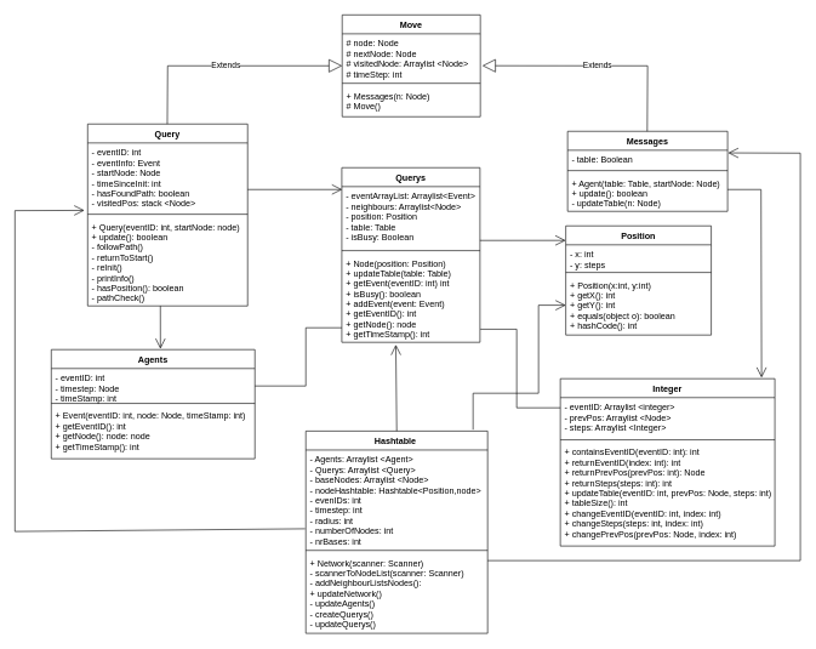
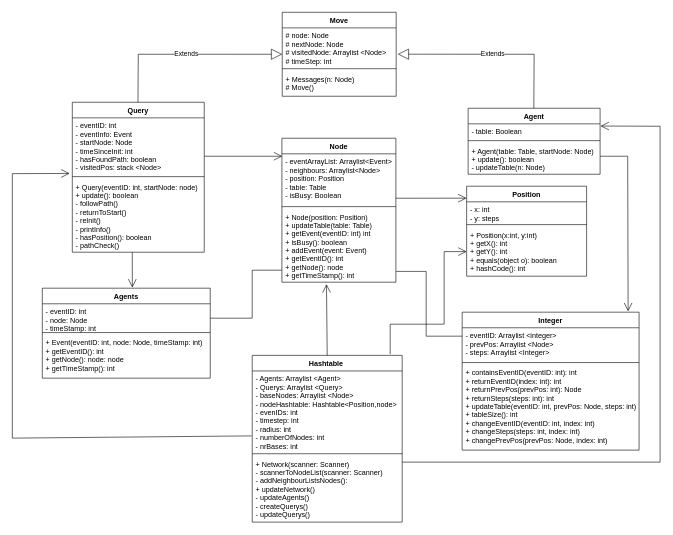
- <mxCell id="10" value="Messages" style="swimlane;fontStyle=1;align=center;verticalAlign=top;childLayout=stackLayout;horizontal=1;startSize=26;horizontalStack=0;resizeParent=1;resizeParentMax=0;resizeLast=0;collapsible=1;marginBottom=0;" parent="1" vertex="1"><mxGeometry x="780" y="180" width="220" height="110" as="geometry" /></mxCell>
+ <mxCell id="10" value="Agent" style="swimlane;fontStyle=1;align=center;verticalAlign=top;childLayout=stackLayout;horizontal=1;startSize=26;horizontalStack=0;resizeParent=1;resizeParentMax=0;resizeLast=0;collapsible=1;marginBottom=0;" parent="1" vertex="1"><mxGeometry x="780" y="180" width="220" height="110" as="geometry" /></mxCell>
- <mxCell id="22" value="Querys" style="swimlane;fontStyle=1;align=center;verticalAlign=top;childLayout=stackLayout;horizontal=1;startSize=26;horizontalStack=0;resizeParent=1;resizeParentMax=0;resizeLast=0;collapsible=1;marginBottom=0;" vertex="1" parent="1"><mxGeometry x="469.5" y="230" width="190" height="240" as="geometry" /></mxCell>
+ <mxCell id="22" value="Node" style="swimlane;fontStyle=1;align=center;verticalAlign=top;childLayout=stackLayout;horizontal=1;startSize=26;horizontalStack=0;resizeParent=1;resizeParentMax=0;resizeLast=0;collapsible=1;marginBottom=0;" vertex="1" parent="1"><mxGeometry x="469.5" y="230" width="190" height="240" as="geometry" /></mxCell>
- <mxCell id="15" value="- eventID: int&#10;- timestep: Node&#10;- timeStamp: int" style="text;strokeColor=none;fillColor=none;align=left;verticalAlign=top;spacingLeft=4;spacingRight=4;overflow=hidden;rotatable=0;points=[[0,0.5],[1,0.5]];portConstraint=eastwest;" parent="14" vertex="1"><mxGeometry y="26" width="280" height="44" as="geometry" /></mxCell>
+ <mxCell id="15" value="- eventID: int&#10;- node: Node&#10;- timeStamp: int" style="text;strokeColor=none;fillColor=none;align=left;verticalAlign=top;spacingLeft=4;spacingRight=4;overflow=hidden;rotatable=0;points=[[0,0.5],[1,0.5]];portConstraint=eastwest;" parent="14" vertex="1"><mxGeometry y="26" width="280" height="44" as="geometry" /></mxCell>
